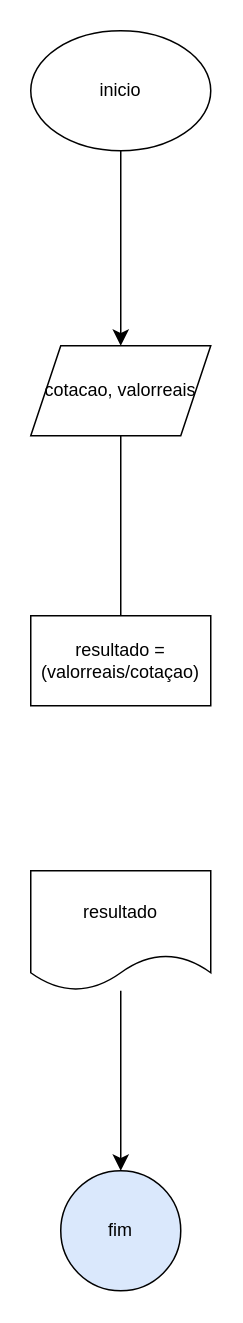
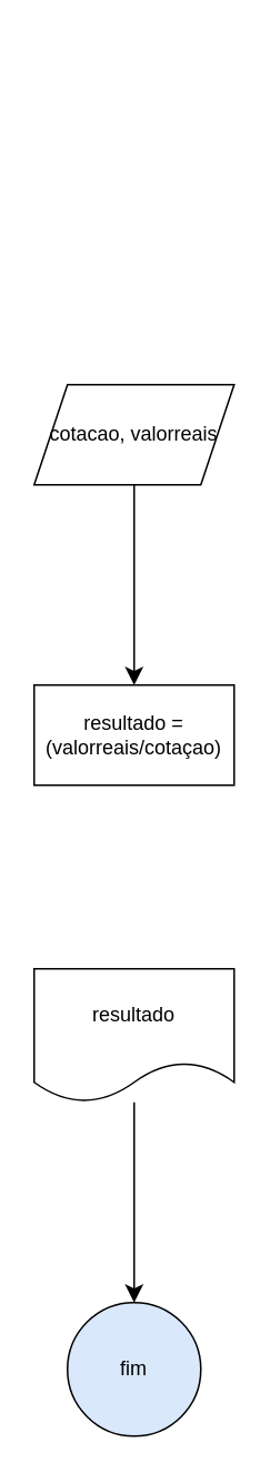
- <mxCell id="3" value="inicio" style="ellipse;whiteSpace=wrap;html=1;" vertex="1" parent="1"><mxGeometry x="20" y="20" width="120" height="80" as="geometry" /></mxCell>
- <mxCell id="2" value="" style="edgeStyle=none;curved=1;rounded=0;orthogonalLoop=1;jettySize=auto;html=1;fontSize=12;startSize=8;endSize=8;" edge="1" parent="1" source="3" target="5"><mxGeometry relative="1" as="geometry" /></mxCell>
- <mxCell id="4" value="" style="edgeStyle=none;curved=1;rounded=0;orthogonalLoop=1;jettySize=auto;html=1;fontSize=12;startSize=8;endSize=8;endArrow=none;" edge="1" parent="1" source="5" target="6"><mxGeometry relative="1" as="geometry" /></mxCell>
+ <mxCell id="4" value="" style="edgeStyle=none;curved=1;rounded=0;orthogonalLoop=1;jettySize=auto;html=1;fontSize=12;startSize=8;endSize=8;" edge="1" parent="1" source="5" target="6"><mxGeometry relative="1" as="geometry" /></mxCell>
